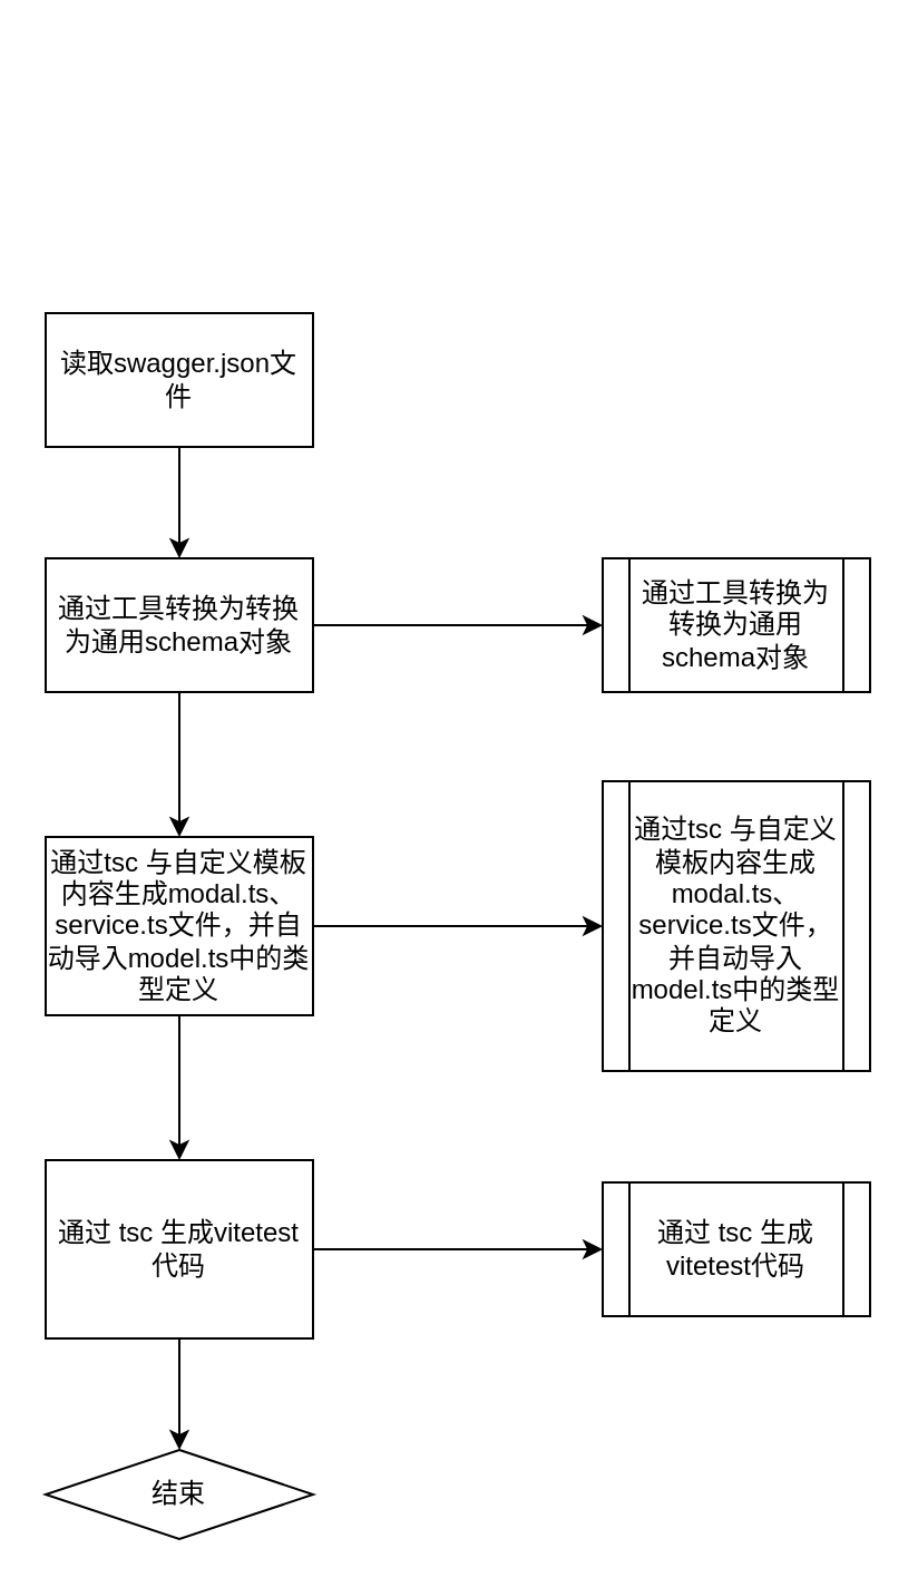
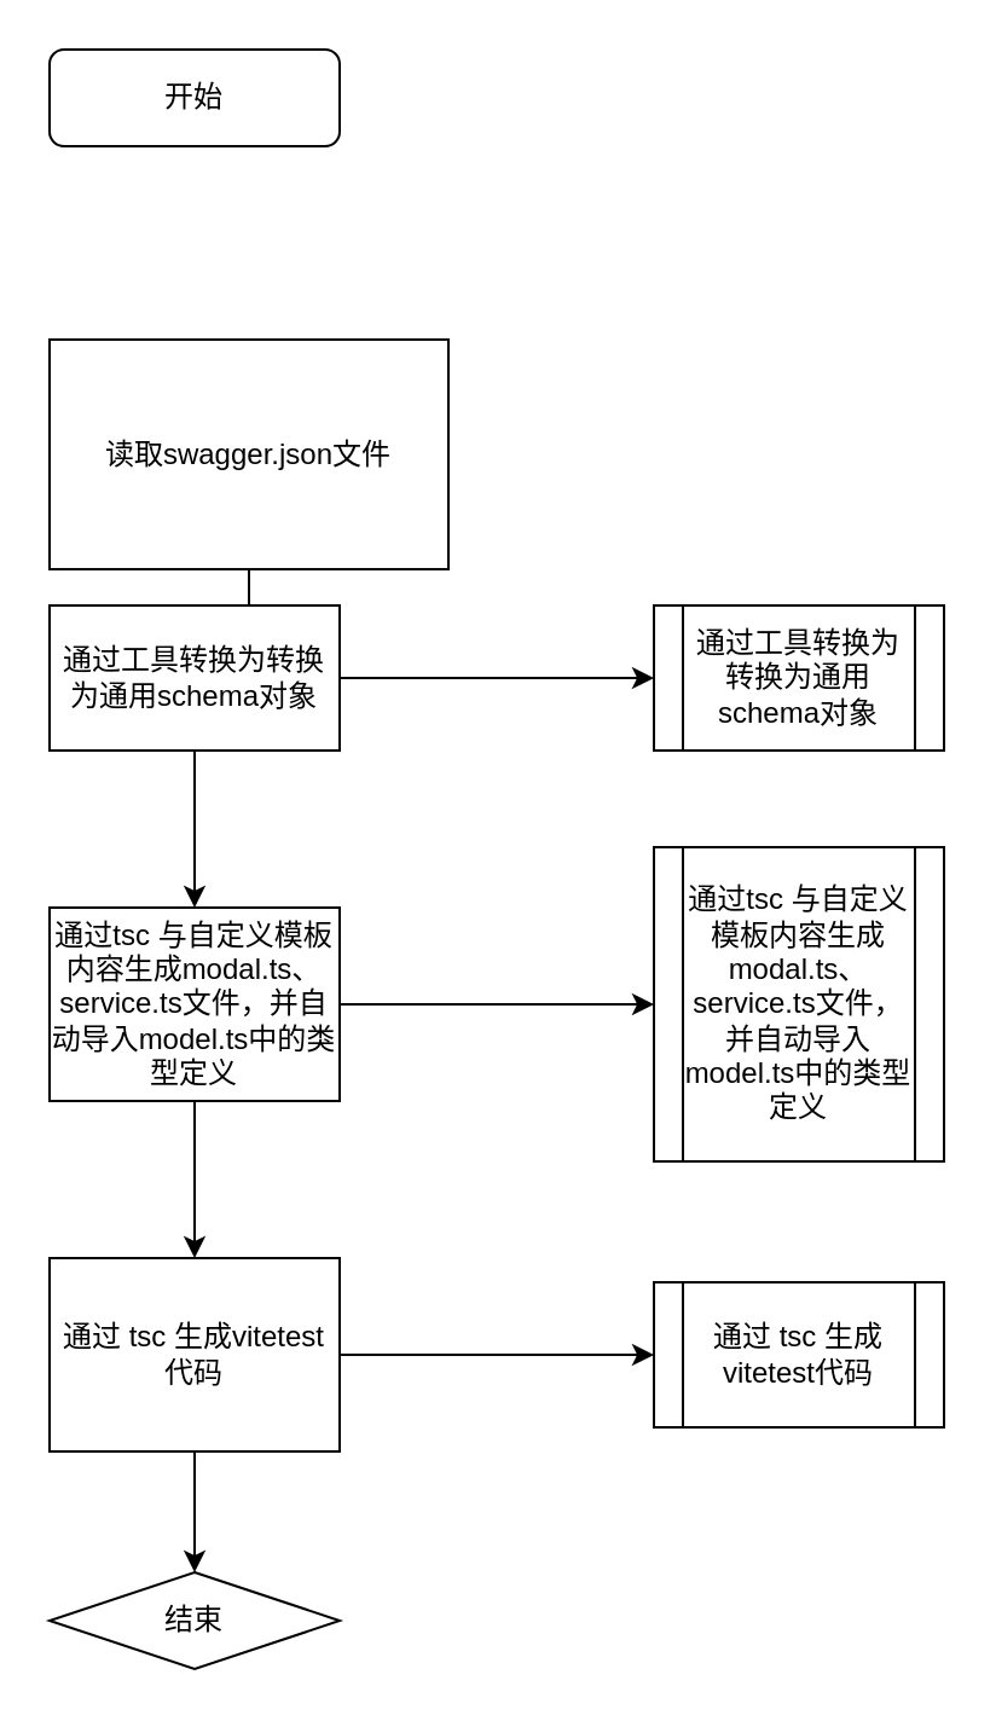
+ <mxCell id="2" value="开始" style="rounded=1;whiteSpace=wrap;html=1;fontSize=12;glass=0;strokeWidth=1;shadow=0;" parent="1" vertex="1"><mxGeometry x="20" y="20" width="120" height="40" as="geometry" /></mxCell>
- <mxCell id="5" value="读取swagger.json文件" style="rounded=0;whiteSpace=wrap;html=1;" vertex="1" parent="1"><mxGeometry x="20" y="140" width="120" height="60" as="geometry" /></mxCell>
+ <mxCell id="5" value="读取swagger.json文件" style="rounded=0;whiteSpace=wrap;html=1;" vertex="1" parent="1"><mxGeometry x="20" y="140" width="165" height="95" as="geometry" /></mxCell>
